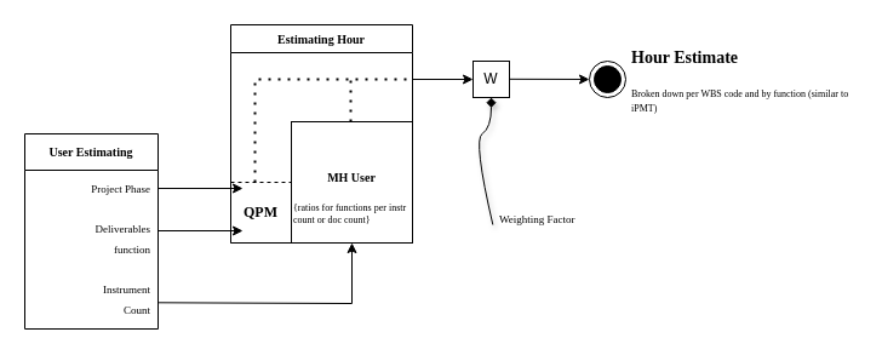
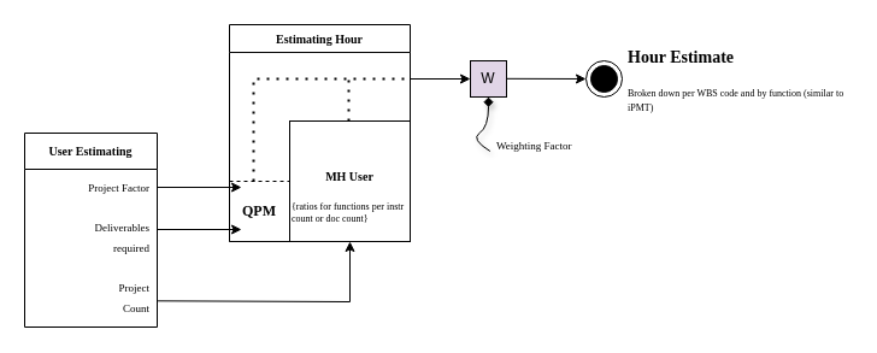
- <mxCell id="3" value="W" style="rounded=0;whiteSpace=wrap;html=1;" vertex="1" parent="1"><mxGeometry x="390" y="50" width="30" height="30" as="geometry" /></mxCell>
+ <mxCell id="3" value="W" style="rounded=0;whiteSpace=wrap;html=1;fillColor=#e1d5e7;" vertex="1" parent="1"><mxGeometry x="390" y="50" width="30" height="30" as="geometry" /></mxCell>
- <mxCell id="12" value="&lt;font style=&quot;font-size: 9px;&quot;&gt;Project Phase&lt;/font&gt;" style="text;strokeColor=none;fillColor=none;align=right;verticalAlign=middle;spacingLeft=4;spacingRight=4;overflow=hidden;points=[[0,0.5],[1,0.5]];portConstraint=eastwest;rotatable=0;whiteSpace=wrap;html=1;fontFamily=Lucida Console;fontSize=14;" vertex="1" parent="11"><mxGeometry y="30" width="110" height="30" as="geometry" /></mxCell>
+ <mxCell id="12" value="&lt;font style=&quot;font-size: 9px;&quot;&gt;Project Factor&lt;/font&gt;" style="text;strokeColor=none;fillColor=none;align=right;verticalAlign=middle;spacingLeft=4;spacingRight=4;overflow=hidden;points=[[0,0.5],[1,0.5]];portConstraint=eastwest;rotatable=0;whiteSpace=wrap;html=1;fontFamily=Lucida Console;fontSize=14;" vertex="1" parent="11"><mxGeometry y="30" width="110" height="30" as="geometry" /></mxCell>
- <mxCell id="5" value="&lt;font style=&quot;font-size: 9px;&quot; face=&quot;Lucida Console&quot;&gt;Weighting Factor&lt;/font&gt;" style="text;strokeColor=none;fillColor=none;align=left;verticalAlign=middle;spacingLeft=4;spacingRight=4;overflow=hidden;points=[[0,0.5],[1,0.5]];portConstraint=eastwest;rotatable=0;whiteSpace=wrap;html=1;" vertex="1" parent="1"><mxGeometry x="406" y="165" width="80" height="30" as="geometry" /></mxCell>
+ <mxCell id="5" value="&lt;font style=&quot;font-size: 9px;&quot; face=&quot;Lucida Console&quot;&gt;Weighting Factor&lt;/font&gt;" style="text;strokeColor=none;fillColor=none;align=left;verticalAlign=middle;spacingLeft=4;spacingRight=4;overflow=hidden;points=[[0,0.5],[1,0.5]];portConstraint=eastwest;rotatable=0;whiteSpace=wrap;html=1;" vertex="1" parent="1"><mxGeometry x="406" y="105" width="80" height="30" as="geometry" /></mxCell>
- <mxCell id="13" value="&lt;font style=&quot;font-size: 9px;&quot;&gt;&lt;font style=&quot;&quot; face=&quot;Lucida Console&quot;&gt;Deliverables&lt;br&gt;&lt;/font&gt;function&lt;/font&gt;" style="text;strokeColor=none;fillColor=none;align=right;verticalAlign=middle;spacingLeft=4;spacingRight=4;overflow=hidden;points=[[0,0.5],[1,0.5]];portConstraint=eastwest;rotatable=0;whiteSpace=wrap;html=1;fontFamily=Lucida Console;fontSize=14;" vertex="1" parent="11"><mxGeometry y="60" width="110" height="51" as="geometry" /></mxCell>
+ <mxCell id="13" value="&lt;font style=&quot;font-size: 9px;&quot;&gt;&lt;font style=&quot;&quot; face=&quot;Lucida Console&quot;&gt;Deliverables&lt;br&gt;&lt;/font&gt;required&lt;/font&gt;" style="text;strokeColor=none;fillColor=none;align=right;verticalAlign=middle;spacingLeft=4;spacingRight=4;overflow=hidden;points=[[0,0.5],[1,0.5]];portConstraint=eastwest;rotatable=0;whiteSpace=wrap;html=1;fontFamily=Lucida Console;fontSize=14;" vertex="1" parent="11"><mxGeometry y="60" width="110" height="51" as="geometry" /></mxCell>
- <mxCell id="14" value="&lt;font style=&quot;font-size: 9px;&quot;&gt;Instrument&lt;br style=&quot;&quot;&gt;Count&lt;/font&gt;" style="text;strokeColor=none;fillColor=none;align=right;verticalAlign=middle;spacingLeft=4;spacingRight=4;overflow=hidden;points=[[0,0.5],[1,0.5]];portConstraint=eastwest;rotatable=0;whiteSpace=wrap;html=1;fontFamily=Lucida Console;fontSize=14;" vertex="1" parent="11"><mxGeometry y="111" width="110" height="50" as="geometry" /></mxCell>
+ <mxCell id="14" value="&lt;font style=&quot;font-size: 9px;&quot;&gt;Project&lt;br style=&quot;&quot;&gt;Count&lt;/font&gt;" style="text;strokeColor=none;fillColor=none;align=right;verticalAlign=middle;spacingLeft=4;spacingRight=4;overflow=hidden;points=[[0,0.5],[1,0.5]];portConstraint=eastwest;rotatable=0;whiteSpace=wrap;html=1;fontFamily=Lucida Console;fontSize=14;" vertex="1" parent="11"><mxGeometry y="111" width="110" height="50" as="geometry" /></mxCell>
